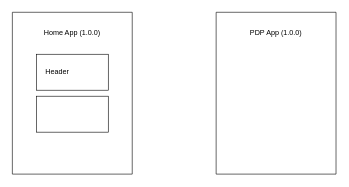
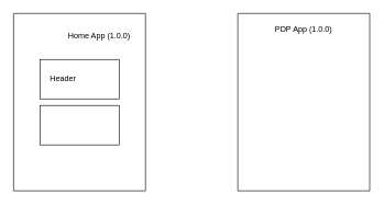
- <mxCell id="3" value="Home App (1.0.0)" style="text;html=1;strokeColor=none;fillColor=none;align=center;verticalAlign=middle;whiteSpace=wrap;rounded=0;" vertex="1" parent="2"><mxGeometry x="40" y="20" width="120" height="30" as="geometry" /></mxCell>
+ <mxCell id="3" value="Home App (1.0.0)" style="text;html=1;strokeColor=none;fillColor=none;align=center;verticalAlign=middle;whiteSpace=wrap;rounded=0;" vertex="1" parent="2"><mxGeometry x="70" y="20" width="120" height="30" as="geometry" /></mxCell>
- <mxCell id="8" value="PDP App (1.0.0)" style="text;html=1;strokeColor=none;fillColor=none;align=center;verticalAlign=middle;whiteSpace=wrap;rounded=0;" vertex="1" parent="7"><mxGeometry x="40" y="20" width="120" height="30" as="geometry" /></mxCell>
+ <mxCell id="8" value="PDP App (1.0.0)" style="text;html=1;strokeColor=none;fillColor=none;align=center;verticalAlign=middle;whiteSpace=wrap;rounded=0;" vertex="1" parent="7"><mxGeometry x="40" y="10" width="120" height="30" as="geometry" /></mxCell>
